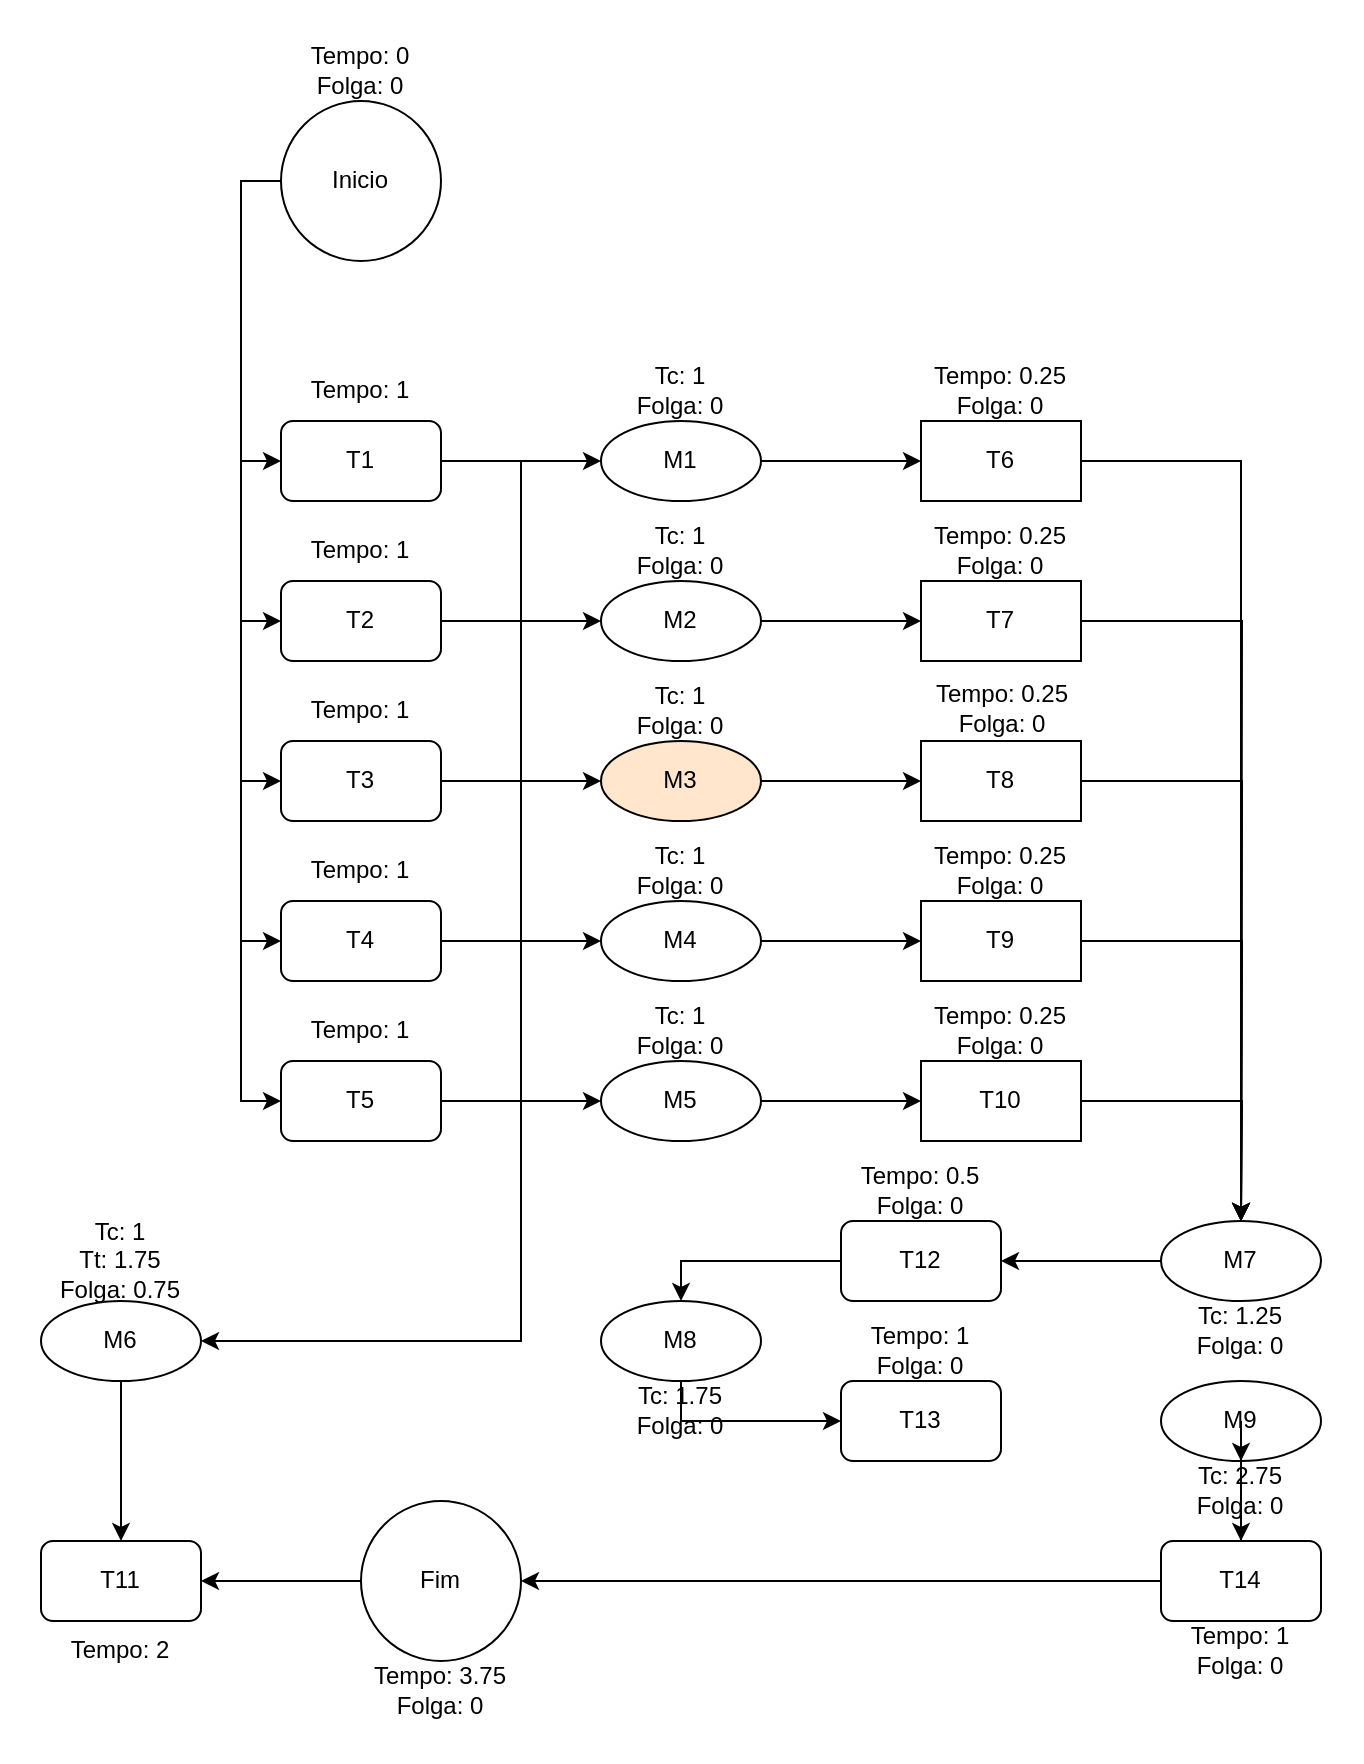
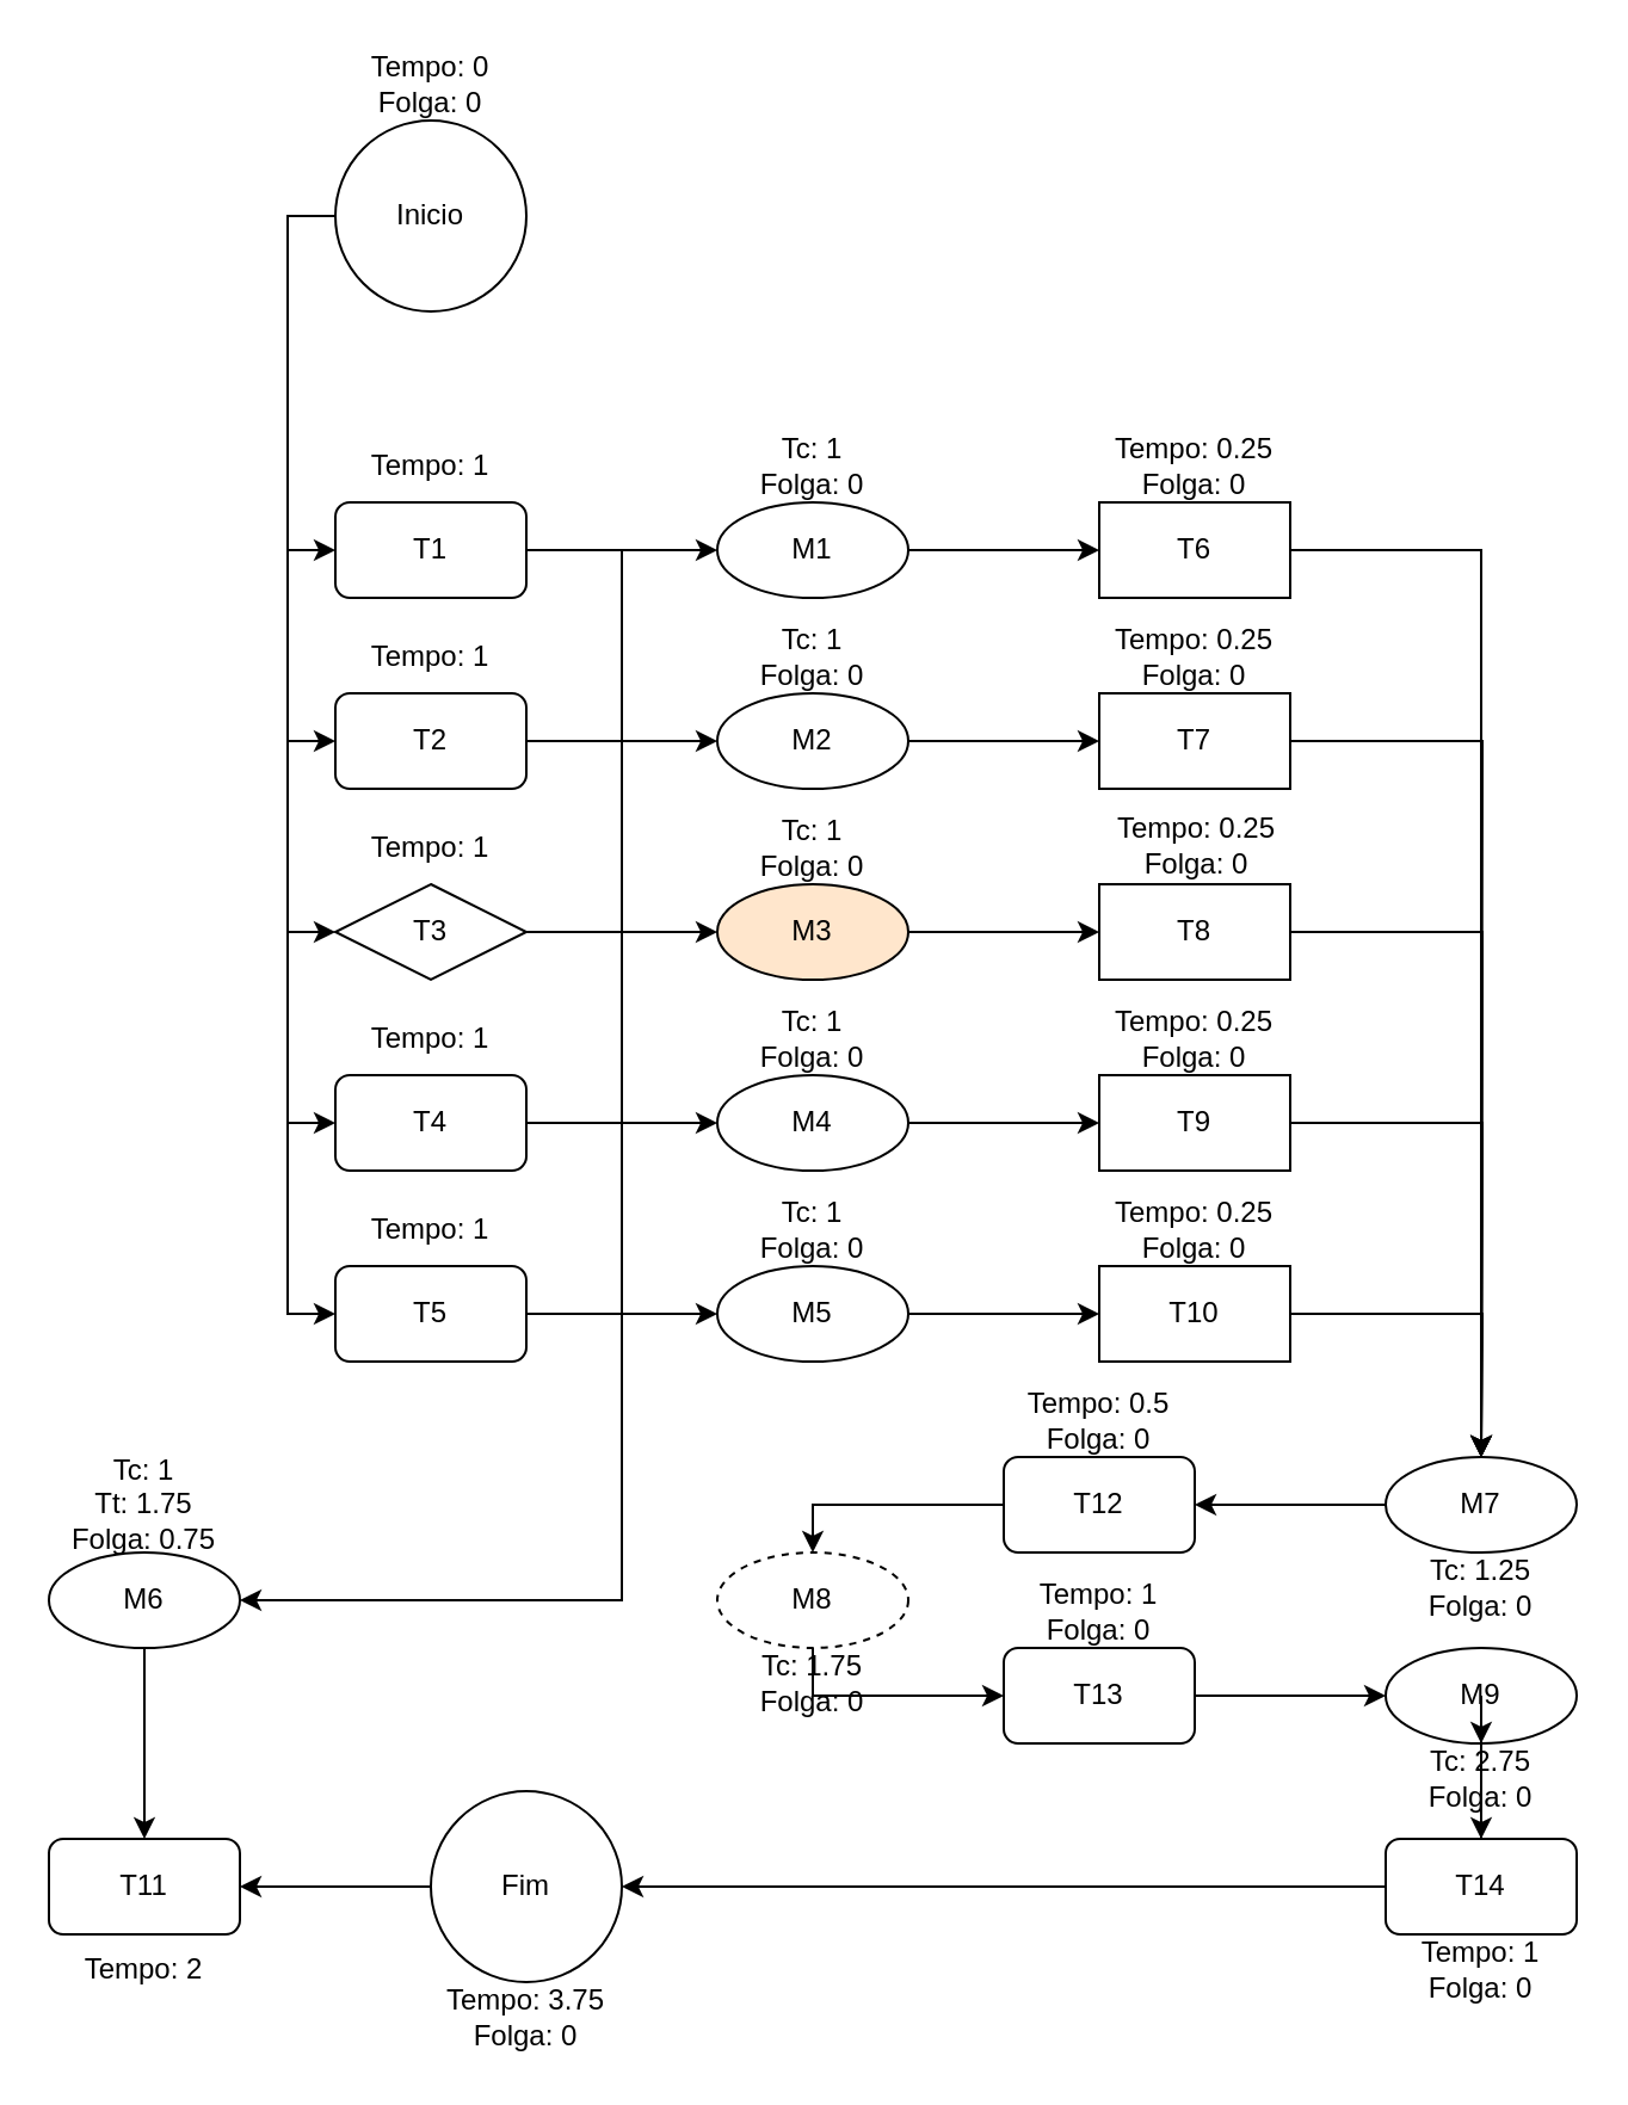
- <mxCell id="5" value="T3" style="rounded=1;whiteSpace=wrap;html=1;" vertex="1" parent="1"><mxGeometry x="140" y="370" width="80" height="40" as="geometry" /></mxCell>
+ <mxCell id="5" value="T3" style="rhombus;whiteSpace=wrap;html=1;" vertex="1" parent="1"><mxGeometry x="140" y="370" width="80" height="40" as="geometry" /></mxCell>
- <mxCell id="41" value="M8" style="ellipse;whiteSpace=wrap;html=1;" vertex="1" parent="1"><mxGeometry x="300" y="650" width="80" height="40" as="geometry" /></mxCell>
+ <mxCell id="41" value="M8" style="ellipse;whiteSpace=wrap;html=1;dashed=1;" vertex="1" parent="1"><mxGeometry x="300" y="650" width="80" height="40" as="geometry" /></mxCell>
+ <mxCell id="42" style="edgeStyle=orthogonalEdgeStyle;rounded=0;orthogonalLoop=1;jettySize=auto;html=1;entryX=0;entryY=0.5;entryDx=0;entryDy=0;" edge="1" parent="1" source="43" target="45"><mxGeometry relative="1" as="geometry" /></mxCell>
